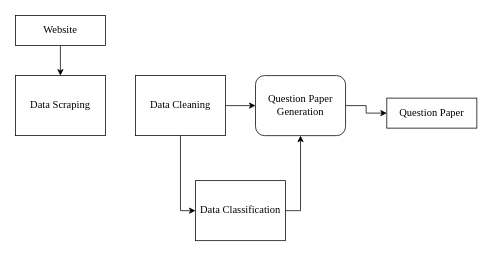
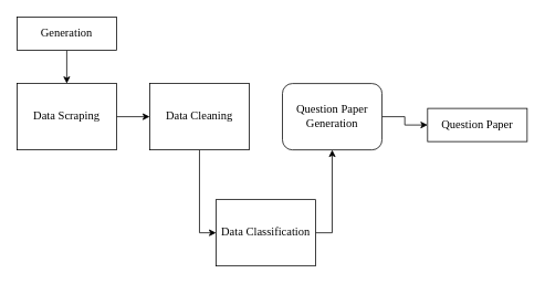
- <mxCell id="8" value="Website" style="rounded=0;whiteSpace=wrap;html=1;fontFamily=Times New Roman;fontSize=14;" vertex="1" parent="1"><mxGeometry x="20" y="20" width="120" height="40" as="geometry" /></mxCell>
+ <mxCell id="8" value="Generation" style="rounded=0;whiteSpace=wrap;html=1;fontFamily=Times New Roman;fontSize=14;" vertex="1" parent="1"><mxGeometry x="20" y="20" width="120" height="40" as="geometry" /></mxCell>
+ <mxCell id="5" style="edgeStyle=orthogonalEdgeStyle;rounded=0;orthogonalLoop=1;jettySize=auto;html=1;entryX=0;entryY=0.5;entryDx=0;entryDy=0;fontFamily=Times New Roman;fontSize=14;" edge="1" parent="1" source="6" target="4"><mxGeometry relative="1" as="geometry" /></mxCell>
- <mxCell id="3" style="edgeStyle=orthogonalEdgeStyle;rounded=0;orthogonalLoop=1;jettySize=auto;html=1;entryX=0;entryY=0.5;entryDx=0;entryDy=0;fontFamily=Times New Roman;fontSize=14;" edge="1" parent="1" source="4" target="12"><mxGeometry relative="1" as="geometry" /></mxCell>
